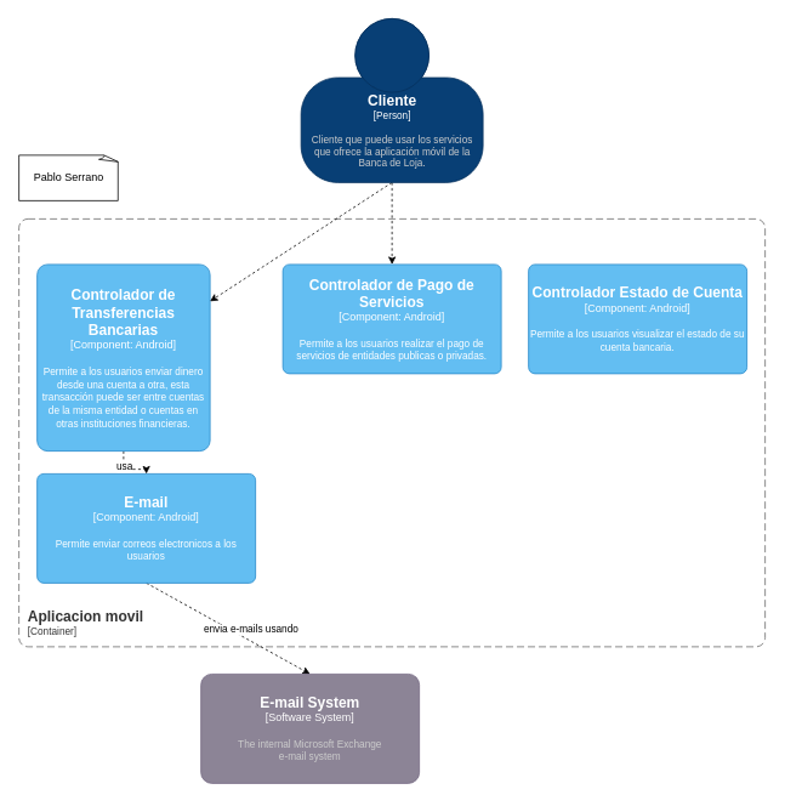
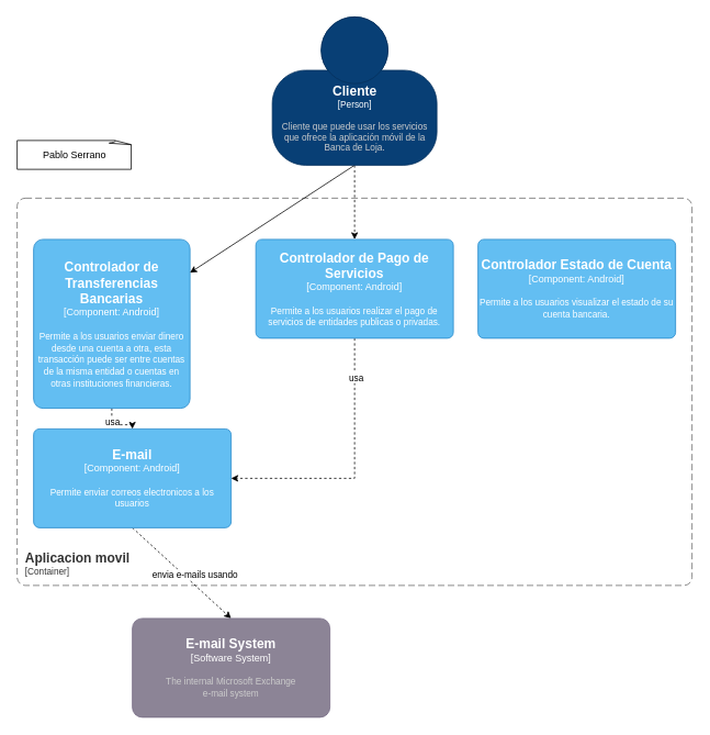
- <mxCell id="13" value="Pablo Serrano" style="whiteSpace=wrap;html=1;shape=mxgraph.basic.document" parent="1" vertex="1"><mxGeometry x="20" y="170" width="110" height="50" as="geometry" /></mxCell>
+ <mxCell id="13" value="Pablo Serrano" style="whiteSpace=wrap;html=1;shape=mxgraph.basic.document" parent="1" vertex="1"><mxGeometry x="20" y="170" width="140" height="35" as="geometry" /></mxCell>
- <mxCell id="15" style="rounded=0;orthogonalLoop=1;jettySize=auto;html=1;exitX=0.5;exitY=1;exitDx=0;exitDy=0;exitPerimeter=0;dashed=1;" edge="1" parent="1" source="16" target="8"><mxGeometry relative="1" as="geometry" /></mxCell>
+ <mxCell id="15" style="rounded=0;orthogonalLoop=1;jettySize=auto;html=1;exitX=0.5;exitY=1;exitDx=0;exitDy=0;exitPerimeter=0;dashed=0;" edge="1" parent="1" source="16" target="8"><mxGeometry relative="1" as="geometry" /></mxCell>
+ <mxCell id="9" style="edgeStyle=orthogonalEdgeStyle;rounded=0;orthogonalLoop=1;jettySize=auto;html=1;exitX=0.5;exitY=1;exitDx=0;exitDy=0;exitPerimeter=0;entryX=1;entryY=0.5;entryDx=0;entryDy=0;entryPerimeter=0;dashed=1;" parent="1" source="11" target="5" edge="1"><mxGeometry relative="1" as="geometry" /></mxCell>
+ <mxCell id="10" value="usa" style="edgeLabel;html=1;align=center;verticalAlign=middle;resizable=0;points=[];" parent="9" vertex="1" connectable="0"><mxGeometry x="-0.706" y="1" relative="1" as="geometry"><mxPoint as="offset" /></mxGeometry></mxCell>
- <mxCell id="17" value="&lt;font style=&quot;font-size: 16px&quot;&gt;&lt;b&gt;E-mail System&lt;/b&gt;&lt;/font&gt;&lt;div&gt;[Software System]&lt;/div&gt;&lt;br&gt;&lt;div&gt;&lt;font style=&quot;font-size: 11px&quot;&gt;&lt;font color=&quot;#cccccc&quot;&gt;The internal Microsoft Exchange&#10;e-mail system&lt;/font&gt;&lt;/div&gt;" style="rounded=1;whiteSpace=wrap;html=1;labelBackgroundColor=none;fillColor=#8C8496;fontColor=#ffffff;align=center;arcSize=10;strokeColor=#736782;metaEdit=1;resizable=0;points=[[0.25,0,0],[0.5,0,0],[0.75,0,0],[1,0.25,0],[1,0.5,0],[1,0.75,0],[0.75,1,0],[0.5,1,0],[0.25,1,0],[0,0.75,0],[0,0.5,0],[0,0.25,0]];" vertex="1" parent="1"><mxGeometry x="220" y="740" width="240" height="120" as="geometry" /></mxCell>
+ <mxCell id="17" value="&lt;font style=&quot;font-size: 16px&quot;&gt;&lt;b&gt;E-mail System&lt;/b&gt;&lt;/font&gt;&lt;div&gt;[Software System]&lt;/div&gt;&lt;br&gt;&lt;div&gt;&lt;font style=&quot;font-size: 11px&quot;&gt;&lt;font color=&quot;#cccccc&quot;&gt;The internal Microsoft Exchange&#10;e-mail system&lt;/font&gt;&lt;/div&gt;" style="rounded=1;whiteSpace=wrap;html=1;labelBackgroundColor=none;fillColor=#8C8496;fontColor=#ffffff;align=center;arcSize=10;strokeColor=#736782;metaEdit=1;resizable=0;points=[[0.25,0,0],[0.5,0,0],[0.75,0,0],[1,0.25,0],[1,0.5,0],[1,0.75,0],[0.75,1,0],[0.5,1,0],[0.25,1,0],[0,0.75,0],[0,0.5,0],[0,0.25,0]];" vertex="1" parent="1"><mxGeometry x="160" y="750" width="240" height="120" as="geometry" /></mxCell>
